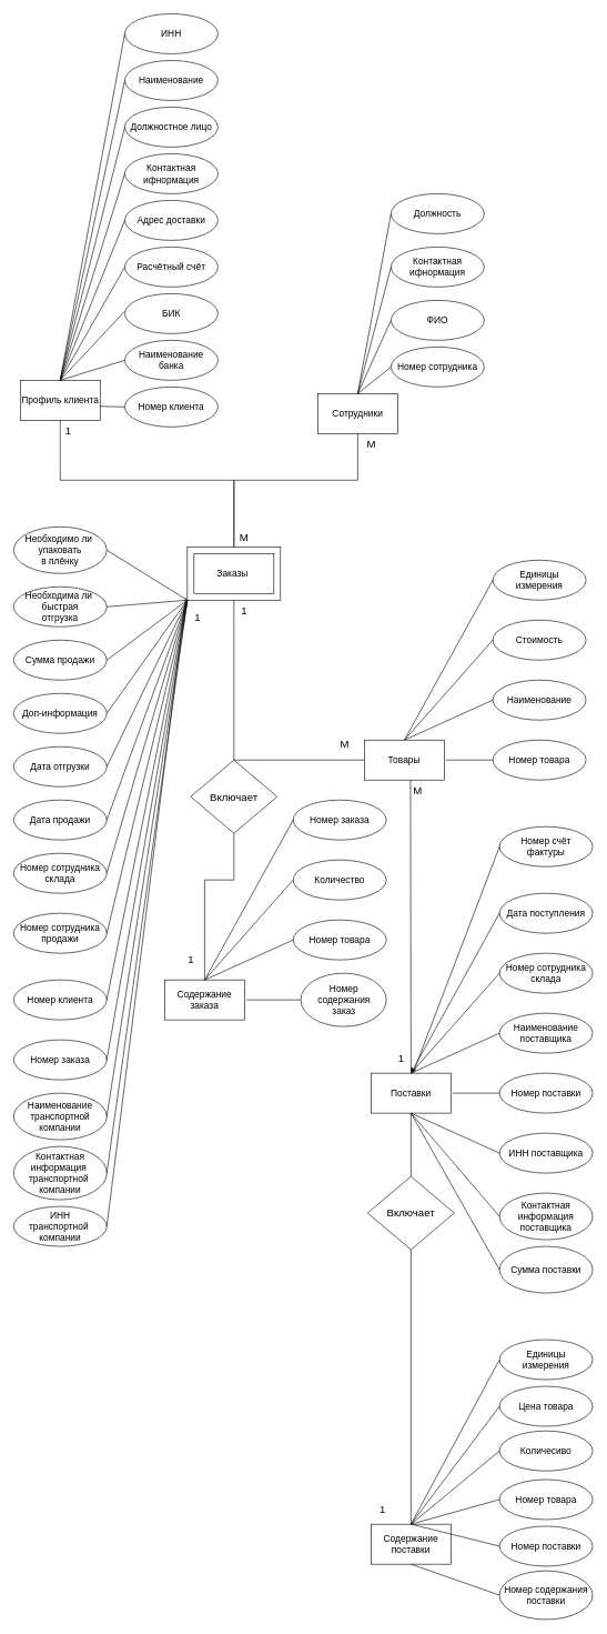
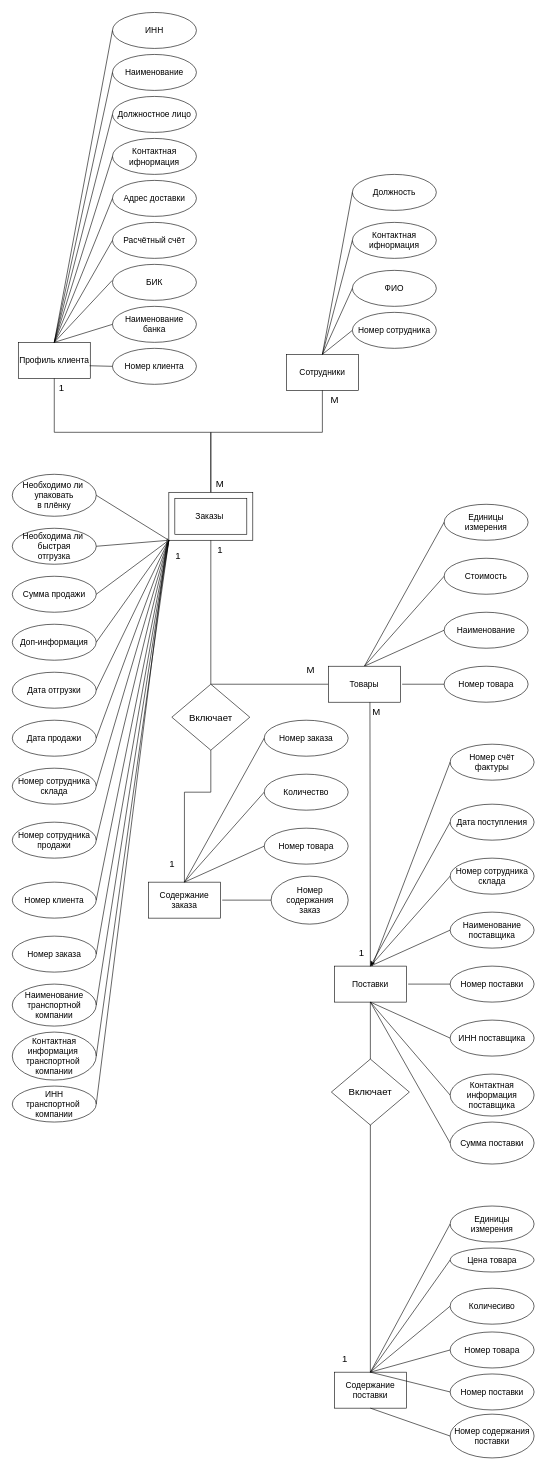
- <mxCell id="93" value="&lt;font style=&quot;font-size: 14px;&quot;&gt;Цена товара&lt;/font&gt;&lt;span style=&quot;font-size: 14px;&quot;&gt;&lt;br&gt;&lt;/span&gt;" style="ellipse;whiteSpace=wrap;html=1;direction=east;flipH=1;flipV=0;" vertex="1" parent="1"><mxGeometry x="750" y="2080" width="140" height="60" as="geometry" /></mxCell>
+ <mxCell id="93" value="&lt;font style=&quot;font-size: 14px;&quot;&gt;Цена товара&lt;/font&gt;&lt;span style=&quot;font-size: 14px;&quot;&gt;&lt;br&gt;&lt;/span&gt;" style="ellipse;whiteSpace=wrap;html=1;direction=east;flipH=1;flipV=0;" vertex="1" parent="1"><mxGeometry x="750" y="2080" width="140" height="40" as="geometry" /></mxCell>
